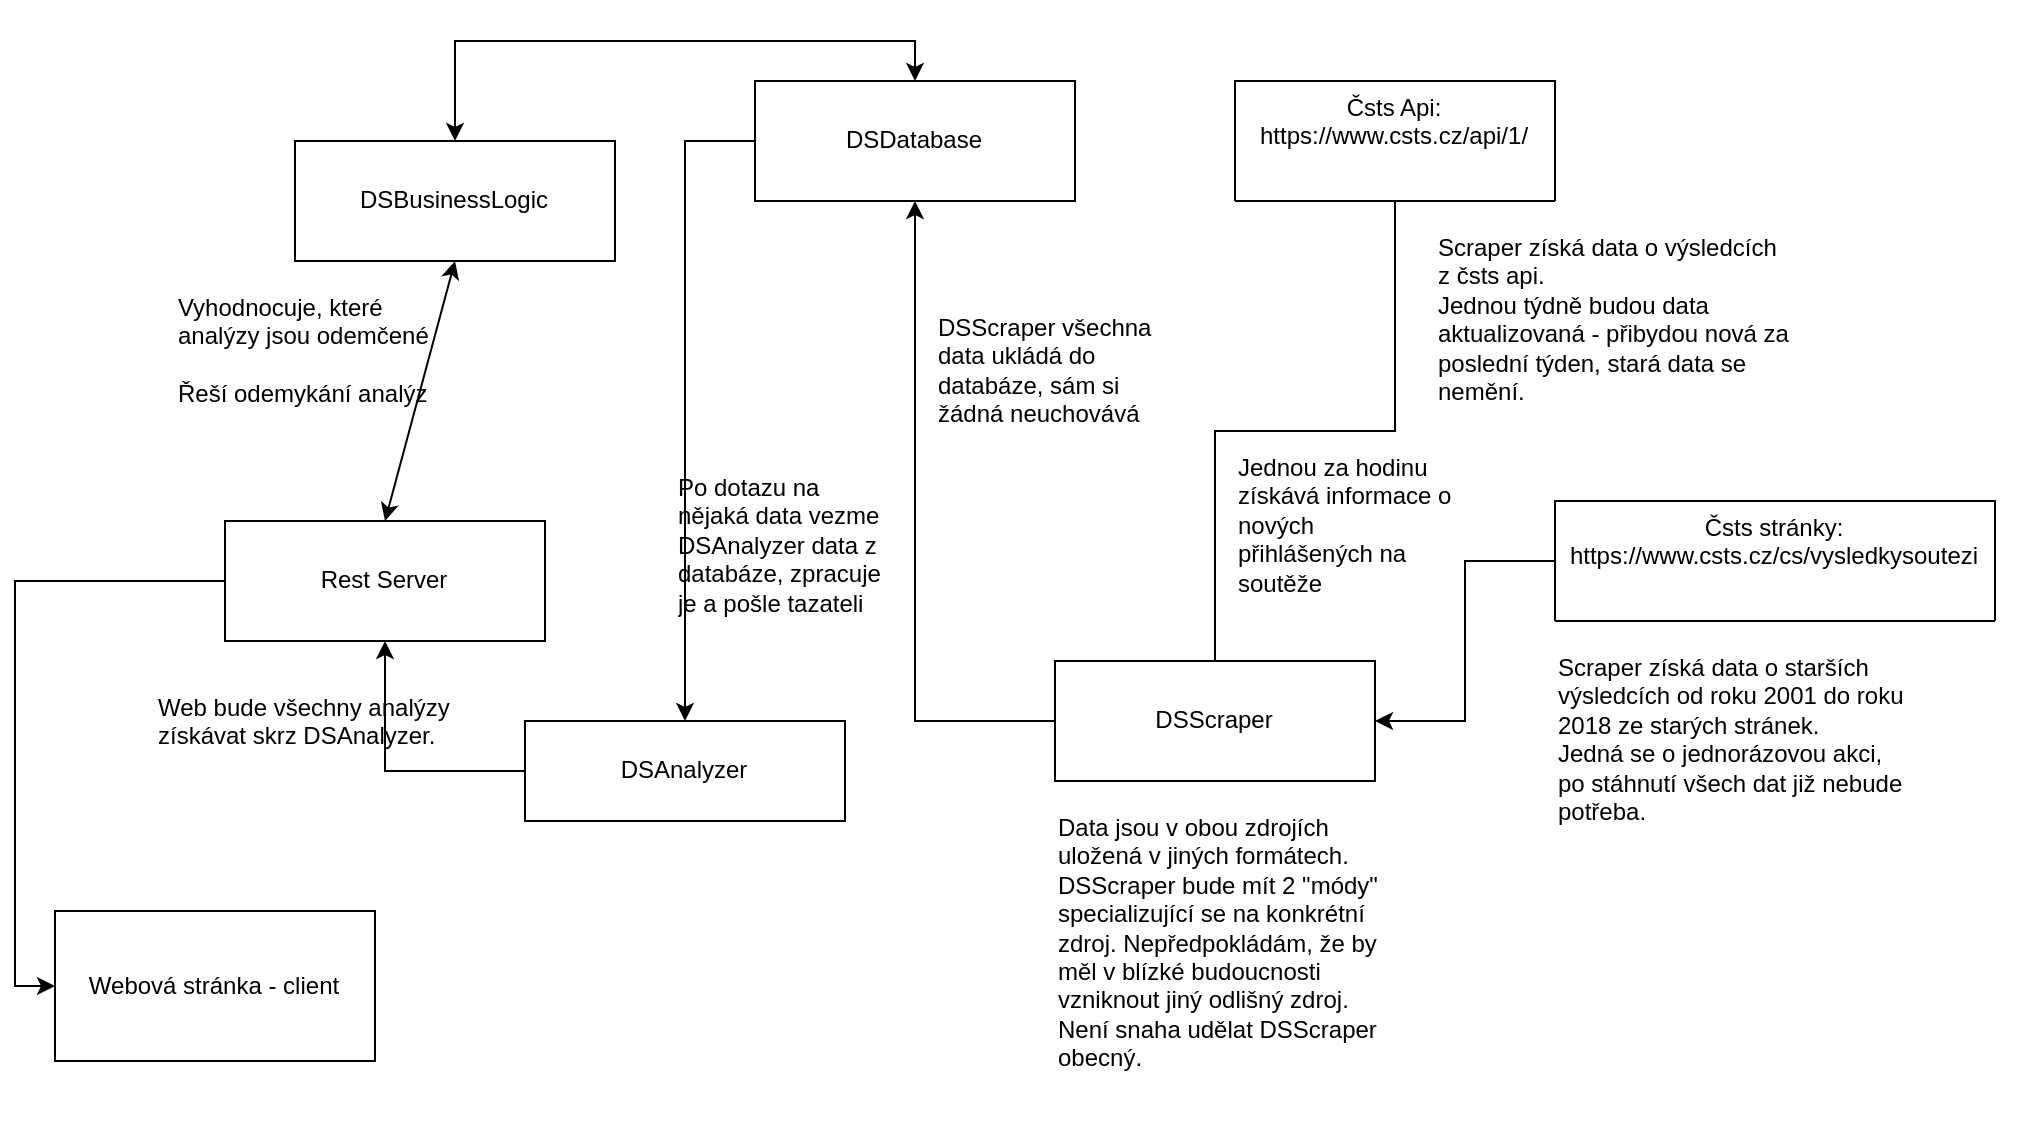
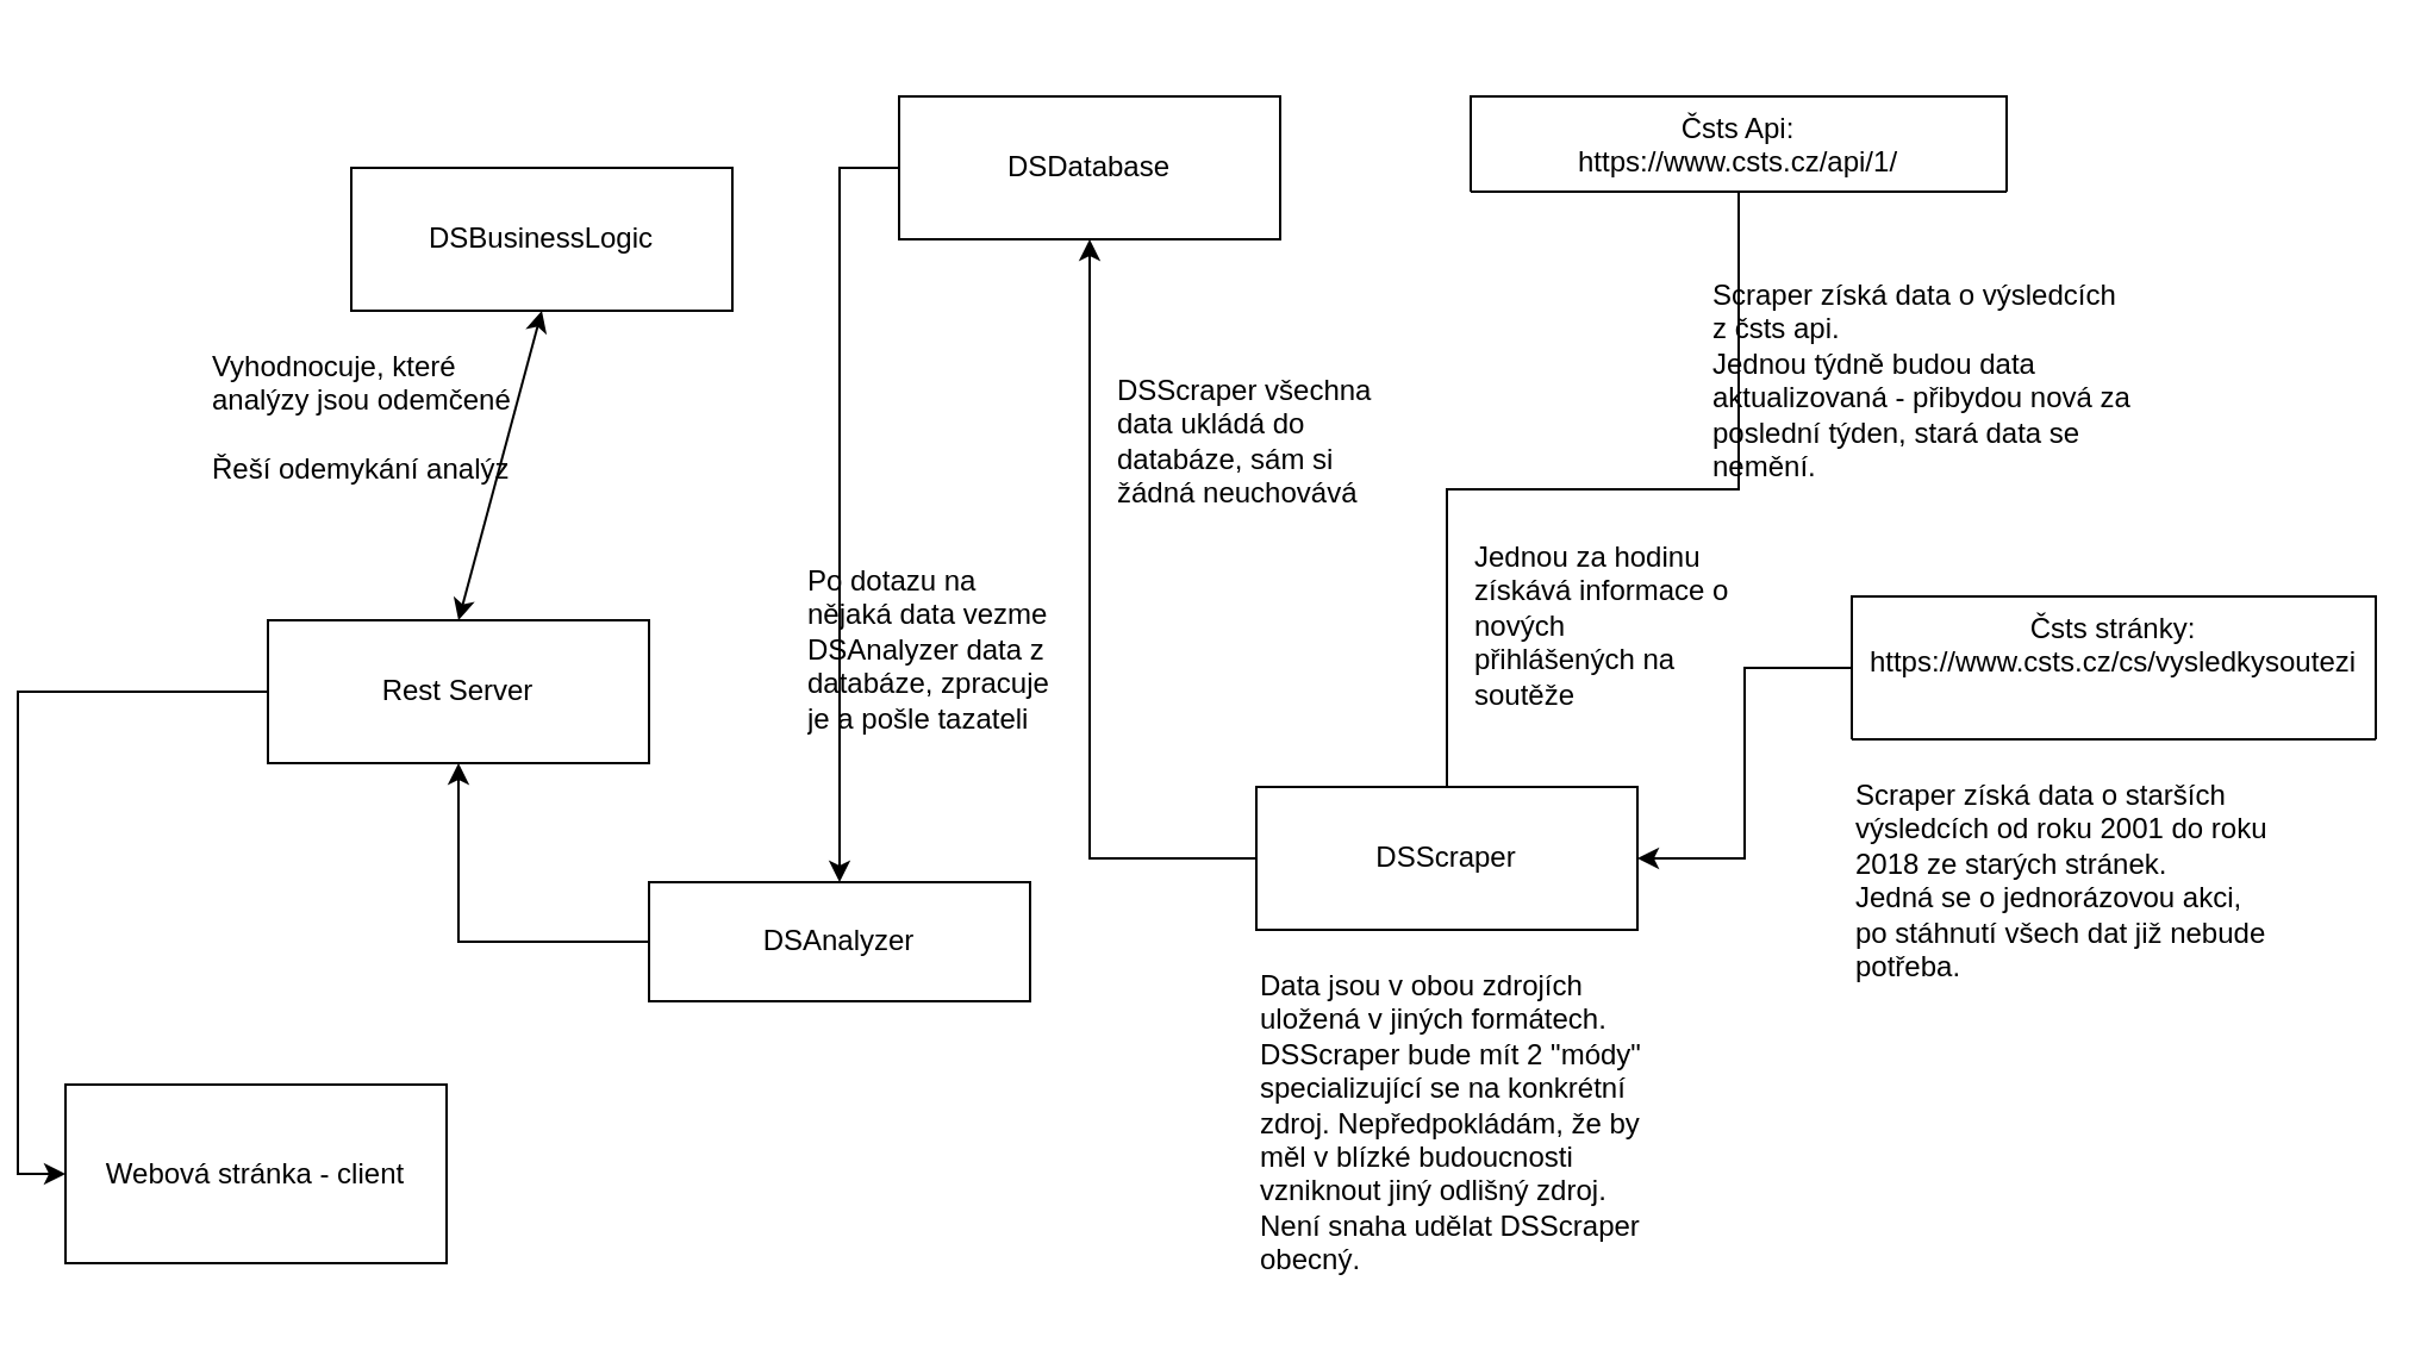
- <mxCell id="24" value="" style="endArrow=classic;startArrow=classic;html=1;rounded=0;entryX=0.5;entryY=0;entryDx=0;entryDy=0;exitX=0.5;exitY=0;exitDx=0;exitDy=0;" parent="1" source="6" target="20" edge="1"><mxGeometry width="50" height="50" relative="1" as="geometry"><mxPoint x="100" y="280" as="sourcePoint" /><mxPoint x="100" y="160" as="targetPoint" /><Array as="points"><mxPoint x="450" y="20" /><mxPoint x="220" y="20" /></Array></mxGeometry></mxCell>
- <mxCell id="3" value="Čsts Api:&#10;https://www.csts.cz/api/1/&#10;" style="swimlane;fontStyle=0;align=center;verticalAlign=top;childLayout=stackLayout;horizontal=1;startSize=60;horizontalStack=0;resizeParent=1;resizeLast=0;collapsible=1;marginBottom=0;rounded=0;shadow=0;strokeWidth=1;" parent="1" vertex="1"><mxGeometry x="610" y="40" width="160" height="60" as="geometry"><mxRectangle x="550" y="140" width="160" height="26" as="alternateBounds" /></mxGeometry></mxCell>
+ <mxCell id="3" value="Čsts Api:&#10;https://www.csts.cz/api/1/&#10;" style="swimlane;fontStyle=0;align=center;verticalAlign=top;childLayout=stackLayout;horizontal=1;startSize=60;horizontalStack=0;resizeParent=1;resizeLast=0;collapsible=1;marginBottom=0;rounded=0;shadow=0;strokeWidth=1;" parent="1" vertex="1"><mxGeometry x="610" y="40" width="225" height="40" as="geometry"><mxRectangle x="550" y="140" width="160" height="26" as="alternateBounds" /></mxGeometry></mxCell>
- <mxCell id="18" value="Web bude všechny analýzy získávat skrz DSAnalyzer.&amp;nbsp;" style="text;html=1;whiteSpace=wrap;overflow=hidden;rounded=0;" parent="1" vertex="1"><mxGeometry x="70" y="340" width="170" height="40" as="geometry" /></mxCell>
- <mxCell id="8" value="DSAnalyzer" style="rounded=0;whiteSpace=wrap;html=1;" parent="1" vertex="1"><mxGeometry x="255" y="360" width="160" height="50" as="geometry" /></mxCell>
+ <mxCell id="8" value="DSAnalyzer" style="rounded=0;whiteSpace=wrap;html=1;" parent="1" vertex="1"><mxGeometry x="265" y="370" width="160" height="50" as="geometry" /></mxCell>
